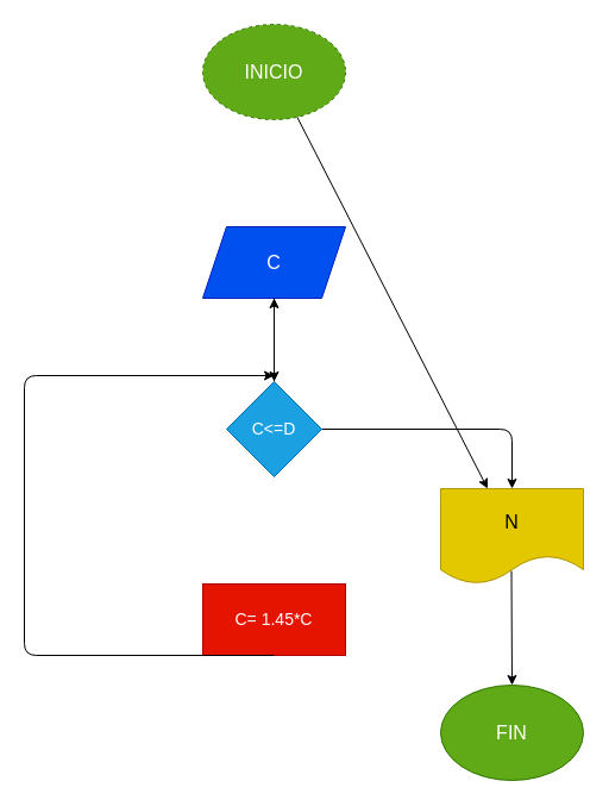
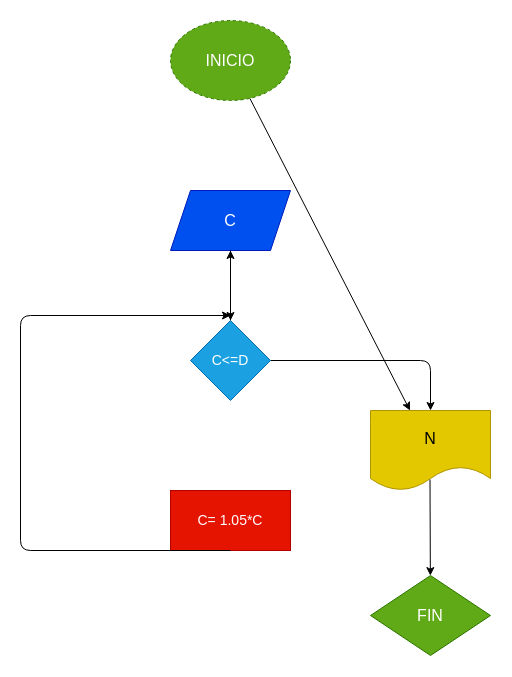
- <mxCell id="9" value="C= 1.45*C" style="whiteSpace=wrap;html=1;fontSize=14;fillColor=#e51400;fontColor=#ffffff;strokeColor=#B20000;" vertex="1" parent="1"><mxGeometry x="170" y="490" width="120" height="60" as="geometry" /></mxCell>
+ <mxCell id="9" value="C= 1.05*C" style="whiteSpace=wrap;html=1;fontSize=14;fillColor=#e51400;fontColor=#ffffff;strokeColor=#B20000;" vertex="1" parent="1"><mxGeometry x="170" y="490" width="120" height="60" as="geometry" /></mxCell>
- <mxCell id="11" value="&lt;font size=&quot;3&quot;&gt;FIN&lt;/font&gt;" style="ellipse;whiteSpace=wrap;html=1;fontSize=14;fillColor=#60a917;fontColor=#ffffff;strokeColor=#2D7600;" vertex="1" parent="1"><mxGeometry x="370" y="575" width="120" height="80" as="geometry" /></mxCell>
+ <mxCell id="11" value="&lt;font size=&quot;3&quot;&gt;FIN&lt;/font&gt;" style="rhombus;whiteSpace=wrap;html=1;fontSize=14;fillColor=#60a917;fontColor=#ffffff;strokeColor=#2D7600;" vertex="1" parent="1"><mxGeometry x="370" y="575" width="120" height="80" as="geometry" /></mxCell>
